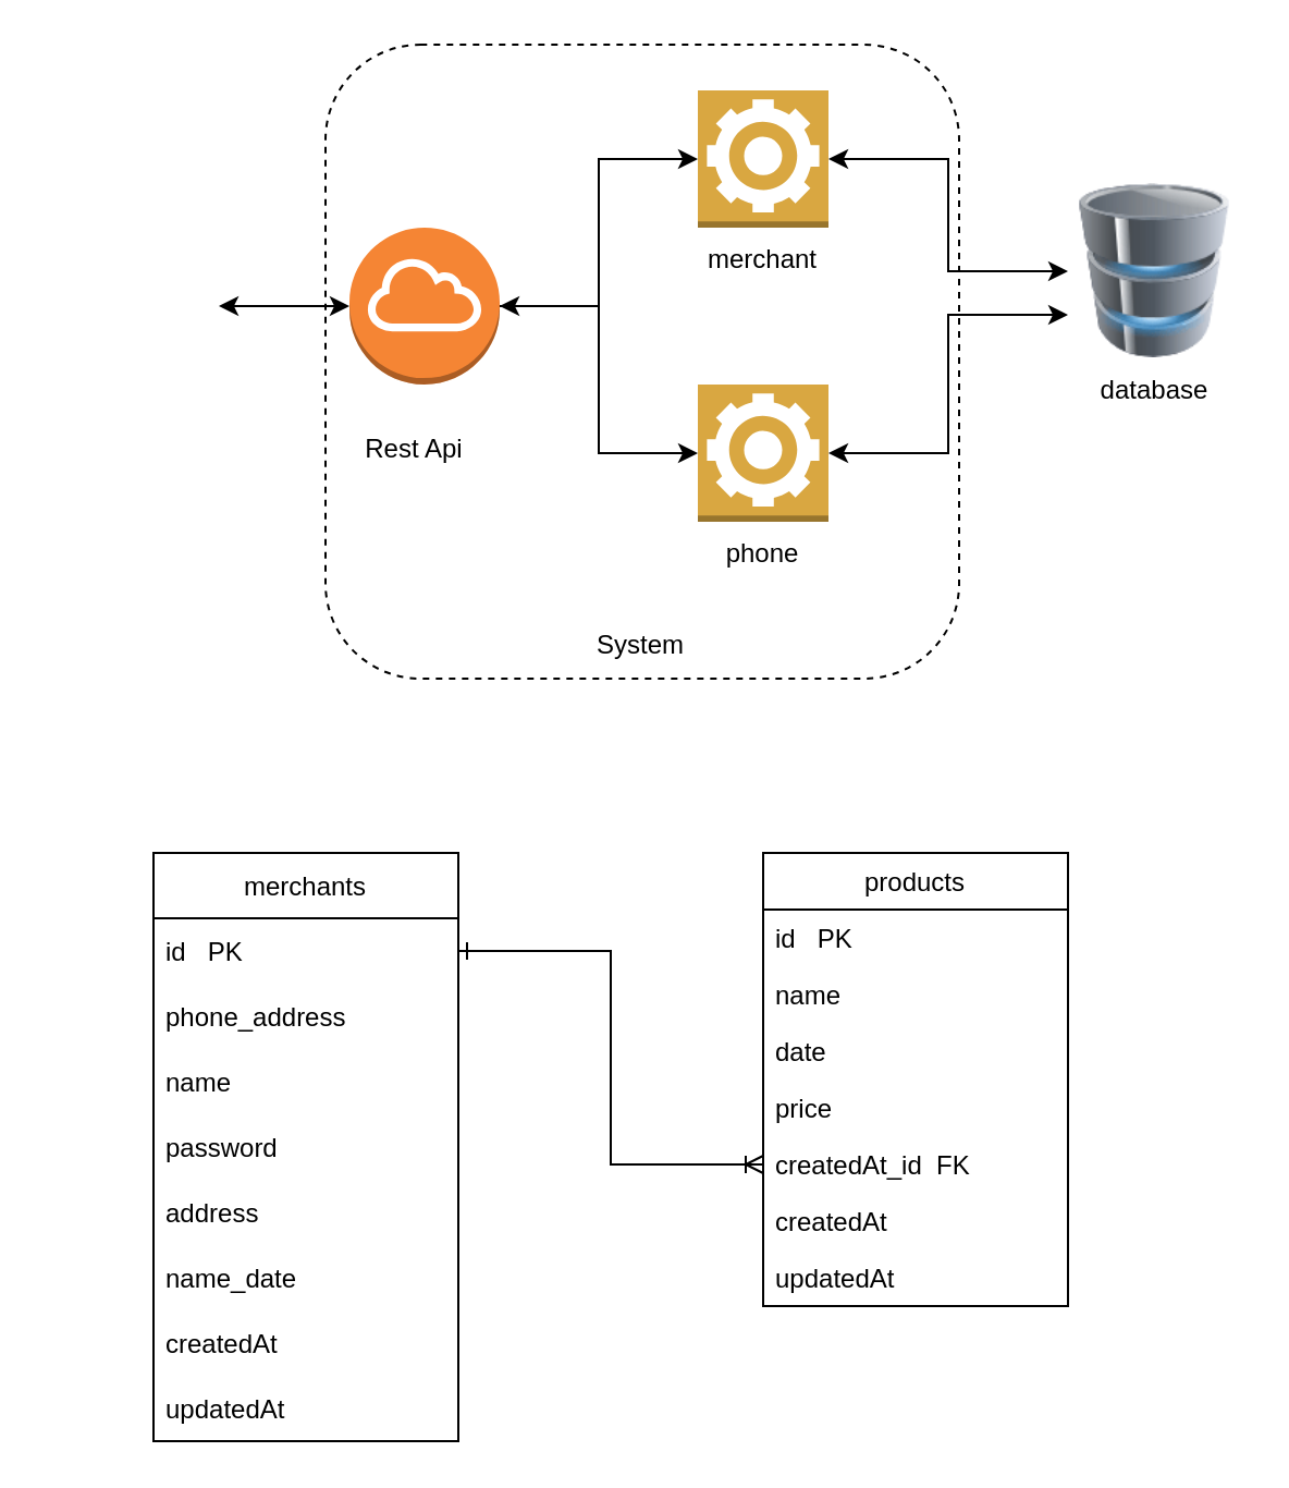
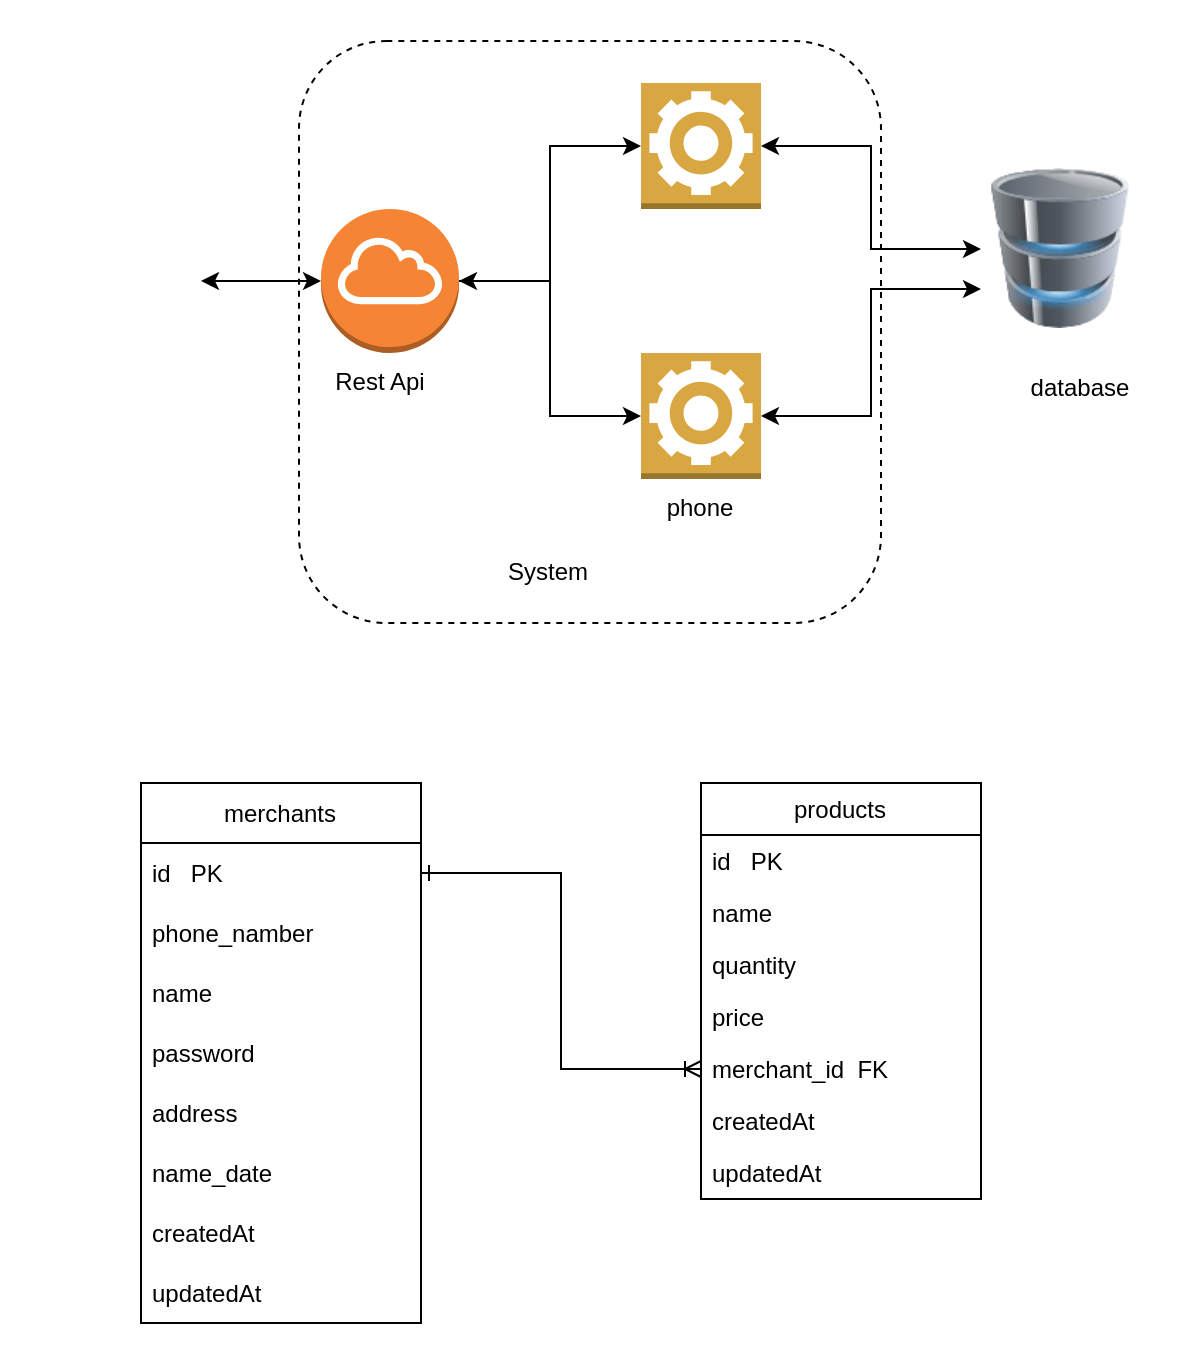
- <mxCell id="13" value="merchant" style="text;html=1;strokeColor=none;fillColor=none;align=center;verticalAlign=middle;whiteSpace=wrap;rounded=0;" parent="1" vertex="1"><mxGeometry x="320" y="104" width="60" height="30" as="geometry" /></mxCell>
- <mxCell id="15" value="database" style="text;html=1;strokeColor=none;fillColor=none;align=center;verticalAlign=middle;whiteSpace=wrap;rounded=0;" parent="1" vertex="1"><mxGeometry x="500" y="164" width="60" height="30" as="geometry" /></mxCell>
+ <mxCell id="15" value="database" style="text;html=1;strokeColor=none;fillColor=none;align=center;verticalAlign=middle;whiteSpace=wrap;rounded=0;" parent="1" vertex="1"><mxGeometry x="510" y="179" width="60" height="30" as="geometry" /></mxCell>
- <mxCell id="16" value="Rest Api" style="text;html=1;strokeColor=none;fillColor=none;align=center;verticalAlign=middle;whiteSpace=wrap;rounded=0;" parent="1" vertex="1"><mxGeometry x="160" y="191" width="60" height="30" as="geometry" /></mxCell>
+ <mxCell id="16" value="Rest Api" style="text;html=1;strokeColor=none;fillColor=none;align=center;verticalAlign=middle;whiteSpace=wrap;rounded=0;" parent="1" vertex="1"><mxGeometry x="160" y="176" width="60" height="30" as="geometry" /></mxCell>
- <mxCell id="35" value="System" style="text;html=1;strokeColor=none;fillColor=none;align=center;verticalAlign=middle;whiteSpace=wrap;rounded=0;" vertex="1" parent="1"><mxGeometry x="264" y="281" width="60" height="30" as="geometry" /></mxCell>
+ <mxCell id="35" value="System" style="text;html=1;strokeColor=none;fillColor=none;align=center;verticalAlign=middle;whiteSpace=wrap;rounded=0;" vertex="1" parent="1"><mxGeometry x="244" y="271" width="60" height="30" as="geometry" /></mxCell>
- <mxCell id="19" value="phone_address" style="text;strokeColor=none;fillColor=none;align=left;verticalAlign=middle;spacingLeft=4;spacingRight=4;overflow=hidden;points=[[0,0.5],[1,0.5]];portConstraint=eastwest;rotatable=0;" parent="17" vertex="1"><mxGeometry y="60" width="140" height="30" as="geometry" /></mxCell>
+ <mxCell id="19" value="phone_namber" style="text;strokeColor=none;fillColor=none;align=left;verticalAlign=middle;spacingLeft=4;spacingRight=4;overflow=hidden;points=[[0,0.5],[1,0.5]];portConstraint=eastwest;rotatable=0;" parent="17" vertex="1"><mxGeometry y="60" width="140" height="30" as="geometry" /></mxCell>
- <mxCell id="29" value="date" style="text;strokeColor=none;fillColor=none;align=left;verticalAlign=top;spacingLeft=4;spacingRight=4;overflow=hidden;rotatable=0;points=[[0,0.5],[1,0.5]];portConstraint=eastwest;" parent="26" vertex="1"><mxGeometry y="78" width="140" height="26" as="geometry" /></mxCell>
+ <mxCell id="29" value="quantity" style="text;strokeColor=none;fillColor=none;align=left;verticalAlign=top;spacingLeft=4;spacingRight=4;overflow=hidden;rotatable=0;points=[[0,0.5],[1,0.5]];portConstraint=eastwest;" parent="26" vertex="1"><mxGeometry y="78" width="140" height="26" as="geometry" /></mxCell>
- <mxCell id="31" value="createdAt_id  FK" style="text;strokeColor=none;fillColor=none;align=left;verticalAlign=top;spacingLeft=4;spacingRight=4;overflow=hidden;rotatable=0;points=[[0,0.5],[1,0.5]];portConstraint=eastwest;" parent="26" vertex="1"><mxGeometry y="130" width="140" height="26" as="geometry" /></mxCell>
+ <mxCell id="31" value="merchant_id  FK" style="text;strokeColor=none;fillColor=none;align=left;verticalAlign=top;spacingLeft=4;spacingRight=4;overflow=hidden;rotatable=0;points=[[0,0.5],[1,0.5]];portConstraint=eastwest;" parent="26" vertex="1"><mxGeometry y="130" width="140" height="26" as="geometry" /></mxCell>
